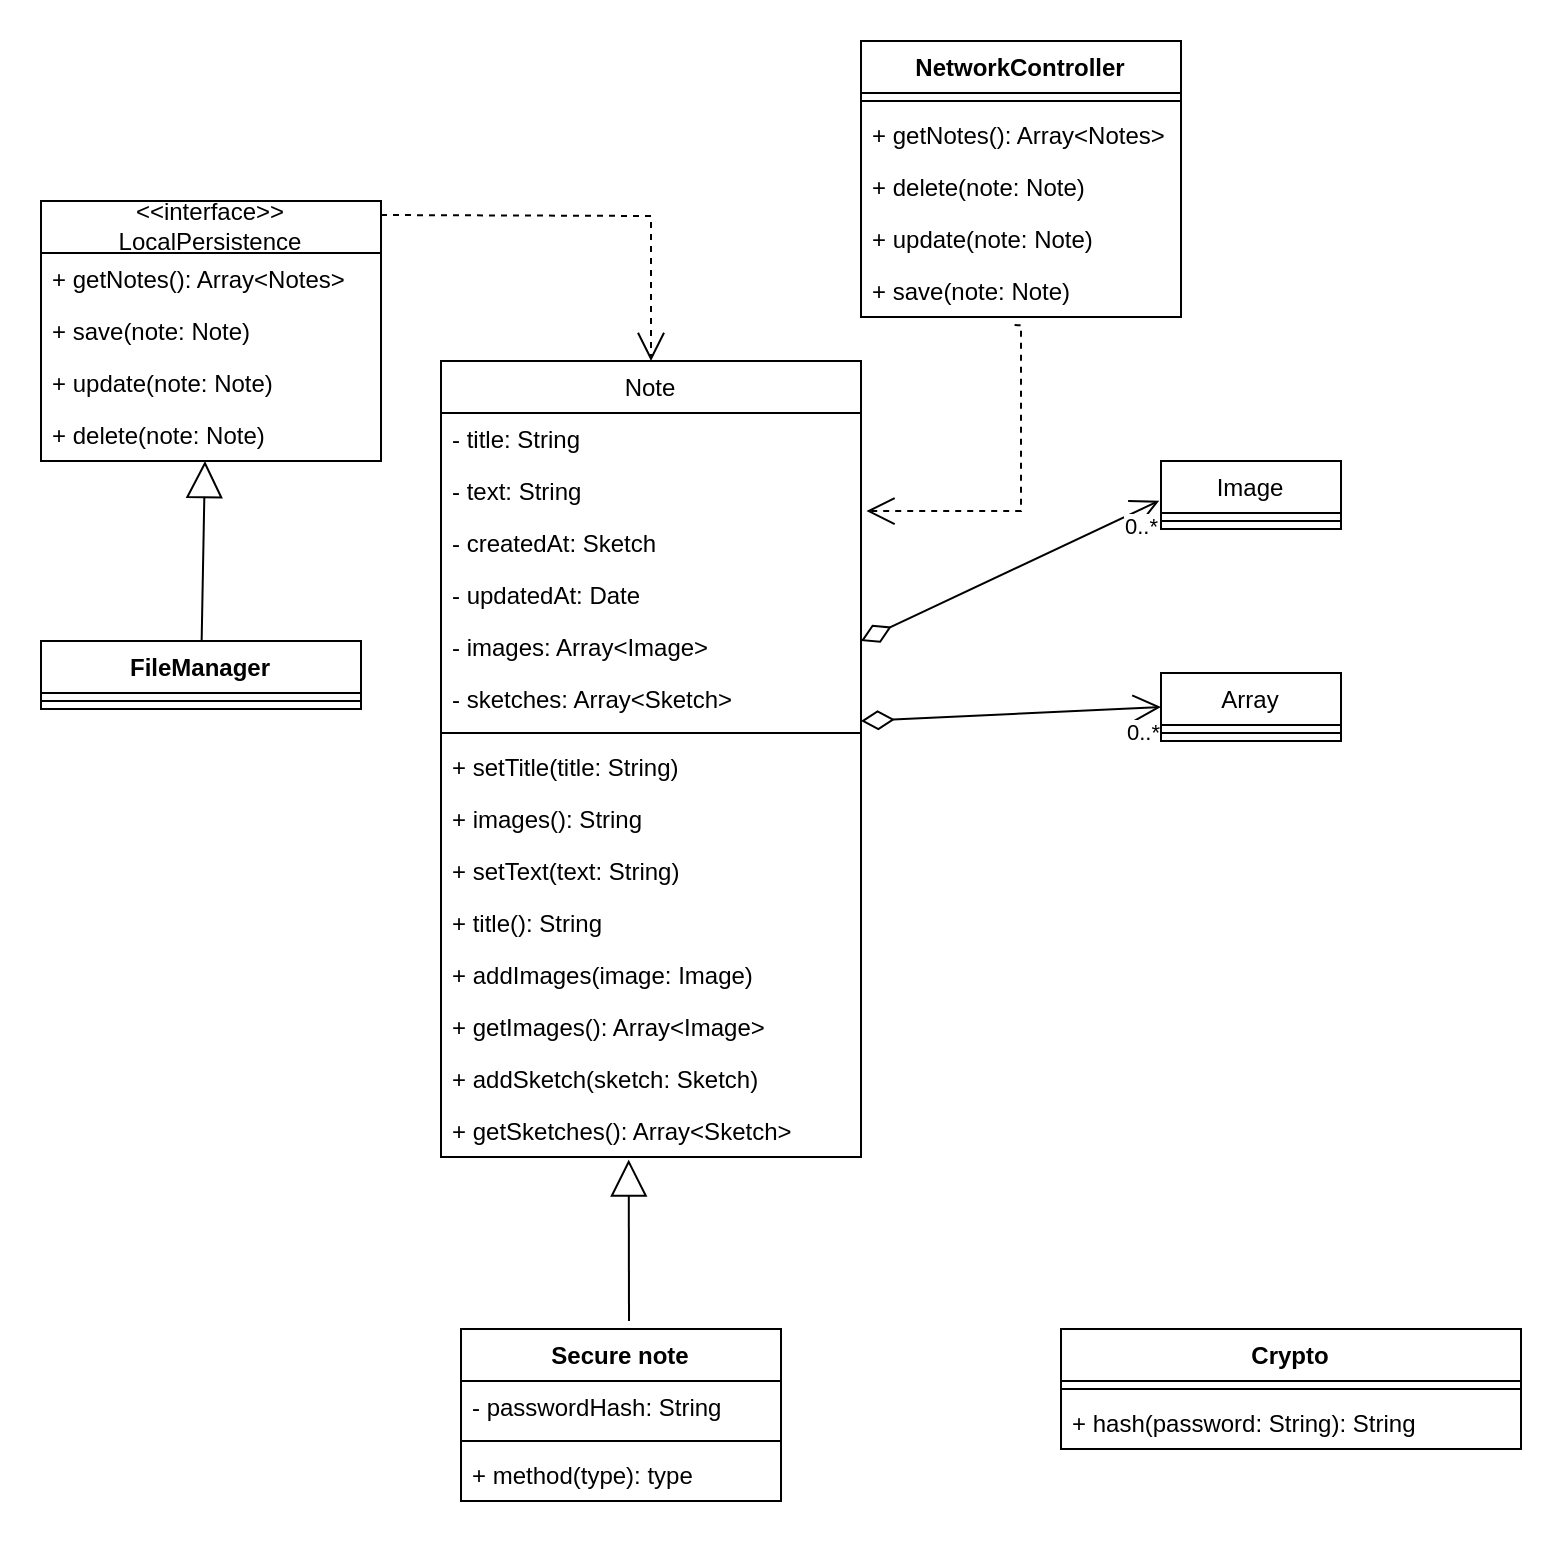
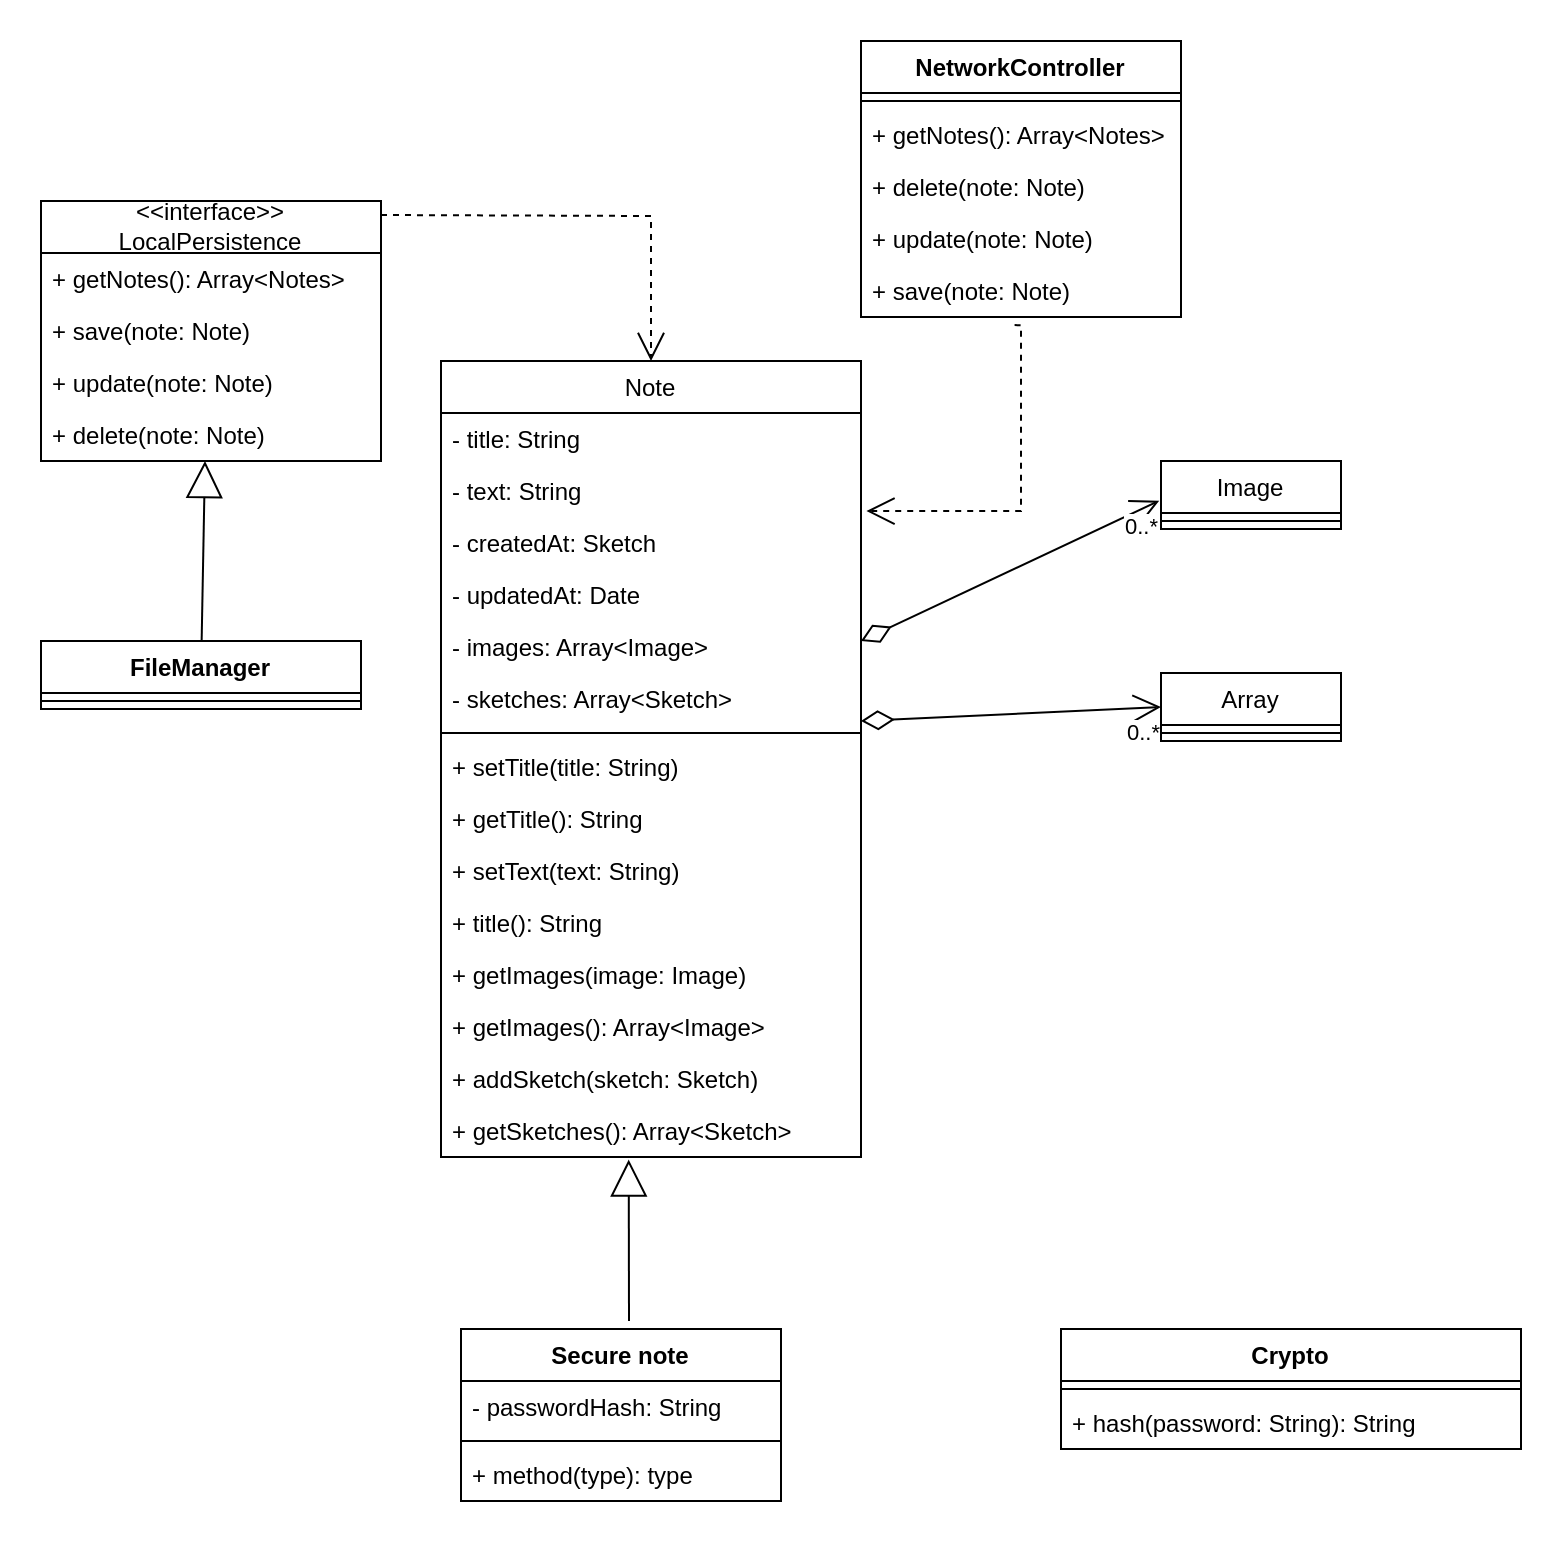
- <mxCell id="11" value="+ images(): String" style="text;align=left;verticalAlign=top;spacingLeft=4;spacingRight=4;overflow=hidden;rotatable=0;points=[[0,0.5],[1,0.5]];portConstraint=eastwest;" vertex="1" parent="2"><mxGeometry y="216" width="210" height="26" as="geometry" /></mxCell>
+ <mxCell id="11" value="+ getTitle(): String" style="text;align=left;verticalAlign=top;spacingLeft=4;spacingRight=4;overflow=hidden;rotatable=0;points=[[0,0.5],[1,0.5]];portConstraint=eastwest;" vertex="1" parent="2"><mxGeometry y="216" width="210" height="26" as="geometry" /></mxCell>
- <mxCell id="14" value="+ addImages(image: Image)" style="text;align=left;verticalAlign=top;spacingLeft=4;spacingRight=4;overflow=hidden;rotatable=0;points=[[0,0.5],[1,0.5]];portConstraint=eastwest;" vertex="1" parent="2"><mxGeometry y="294" width="210" height="26" as="geometry" /></mxCell>
+ <mxCell id="14" value="+ getImages(image: Image)" style="text;align=left;verticalAlign=top;spacingLeft=4;spacingRight=4;overflow=hidden;rotatable=0;points=[[0,0.5],[1,0.5]];portConstraint=eastwest;" vertex="1" parent="2"><mxGeometry y="294" width="210" height="26" as="geometry" /></mxCell>
